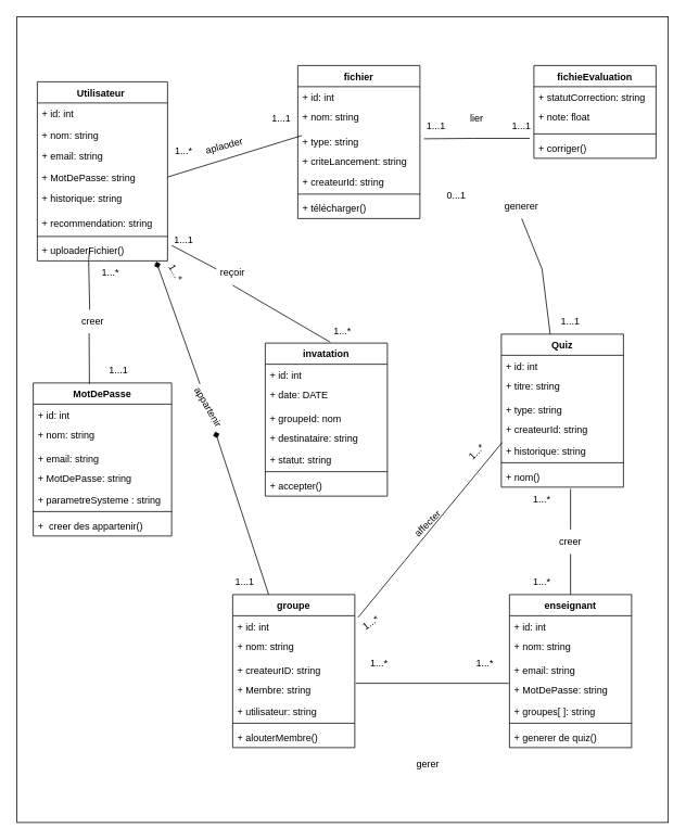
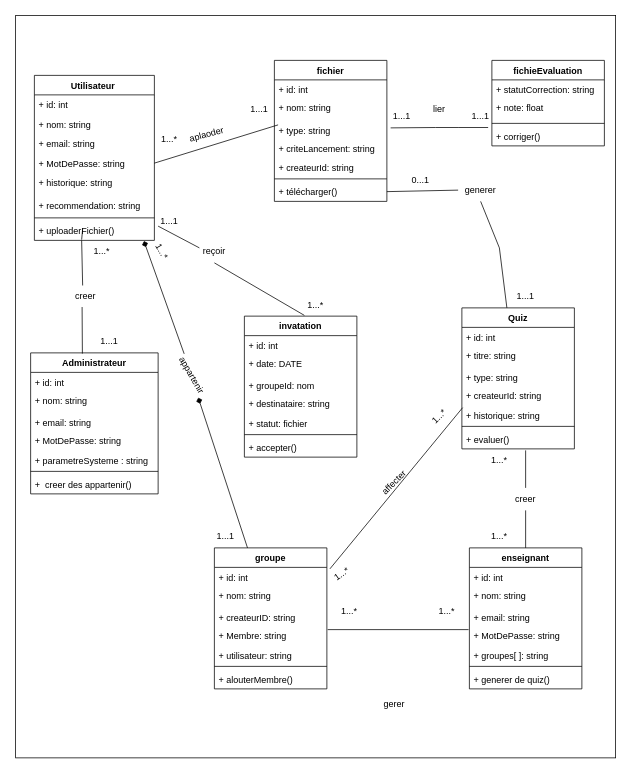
+ <mxCell id="99" value="" style="endArrow=none;html=1;rounded=0;fontSize=12;entryX=1;entryY=0.5;entryDx=0;entryDy=0;exitX=0;exitY=0.5;exitDx=0;exitDy=0;startArrow=none;" edge="1" parent="1" source="101" target="10"><mxGeometry width="50" height="50" relative="1" as="geometry"><mxPoint x="716.95" y="410" as="sourcePoint" /><mxPoint x="305" y="222" as="targetPoint" /><Array as="points" /></mxGeometry></mxCell>
- <mxCell id="32" value="MotDePasse" style="swimlane;fontStyle=1;align=center;verticalAlign=top;childLayout=stackLayout;horizontal=1;startSize=26;horizontalStack=0;resizeParent=1;resizeParentMax=0;resizeLast=0;collapsible=1;marginBottom=0;" vertex="1" parent="1"><mxGeometry x="40" y="470" width="170" height="188" as="geometry" /></mxCell>
+ <mxCell id="32" value="Administrateur" style="swimlane;fontStyle=1;align=center;verticalAlign=top;childLayout=stackLayout;horizontal=1;startSize=26;horizontalStack=0;resizeParent=1;resizeParentMax=0;resizeLast=0;collapsible=1;marginBottom=0;" vertex="1" parent="1"><mxGeometry x="40" y="470" width="170" height="188" as="geometry" /></mxCell>
- <mxCell id="53" value="+ statut: string" style="text;strokeColor=none;fillColor=none;align=left;verticalAlign=top;spacingLeft=4;spacingRight=4;overflow=hidden;rotatable=0;points=[[0,0.5],[1,0.5]];portConstraint=eastwest;" vertex="1" parent="48"><mxGeometry y="130" width="150" height="24" as="geometry" /></mxCell>
+ <mxCell id="53" value="+ statut: fichier" style="text;strokeColor=none;fillColor=none;align=left;verticalAlign=top;spacingLeft=4;spacingRight=4;overflow=hidden;rotatable=0;points=[[0,0.5],[1,0.5]];portConstraint=eastwest;" vertex="1" parent="48"><mxGeometry y="130" width="150" height="24" as="geometry" /></mxCell>
- <mxCell id="31" value="+ nom()" style="text;strokeColor=none;fillColor=none;align=left;verticalAlign=top;spacingLeft=4;spacingRight=4;overflow=hidden;rotatable=0;points=[[0,0.5],[1,0.5]];portConstraint=eastwest;" vertex="1" parent="24"><mxGeometry y="162" width="150" height="26" as="geometry" /></mxCell>
+ <mxCell id="31" value="+ evaluer()" style="text;strokeColor=none;fillColor=none;align=left;verticalAlign=top;spacingLeft=4;spacingRight=4;overflow=hidden;rotatable=0;points=[[0,0.5],[1,0.5]];portConstraint=eastwest;" vertex="1" parent="24"><mxGeometry y="162" width="150" height="26" as="geometry" /></mxCell>
